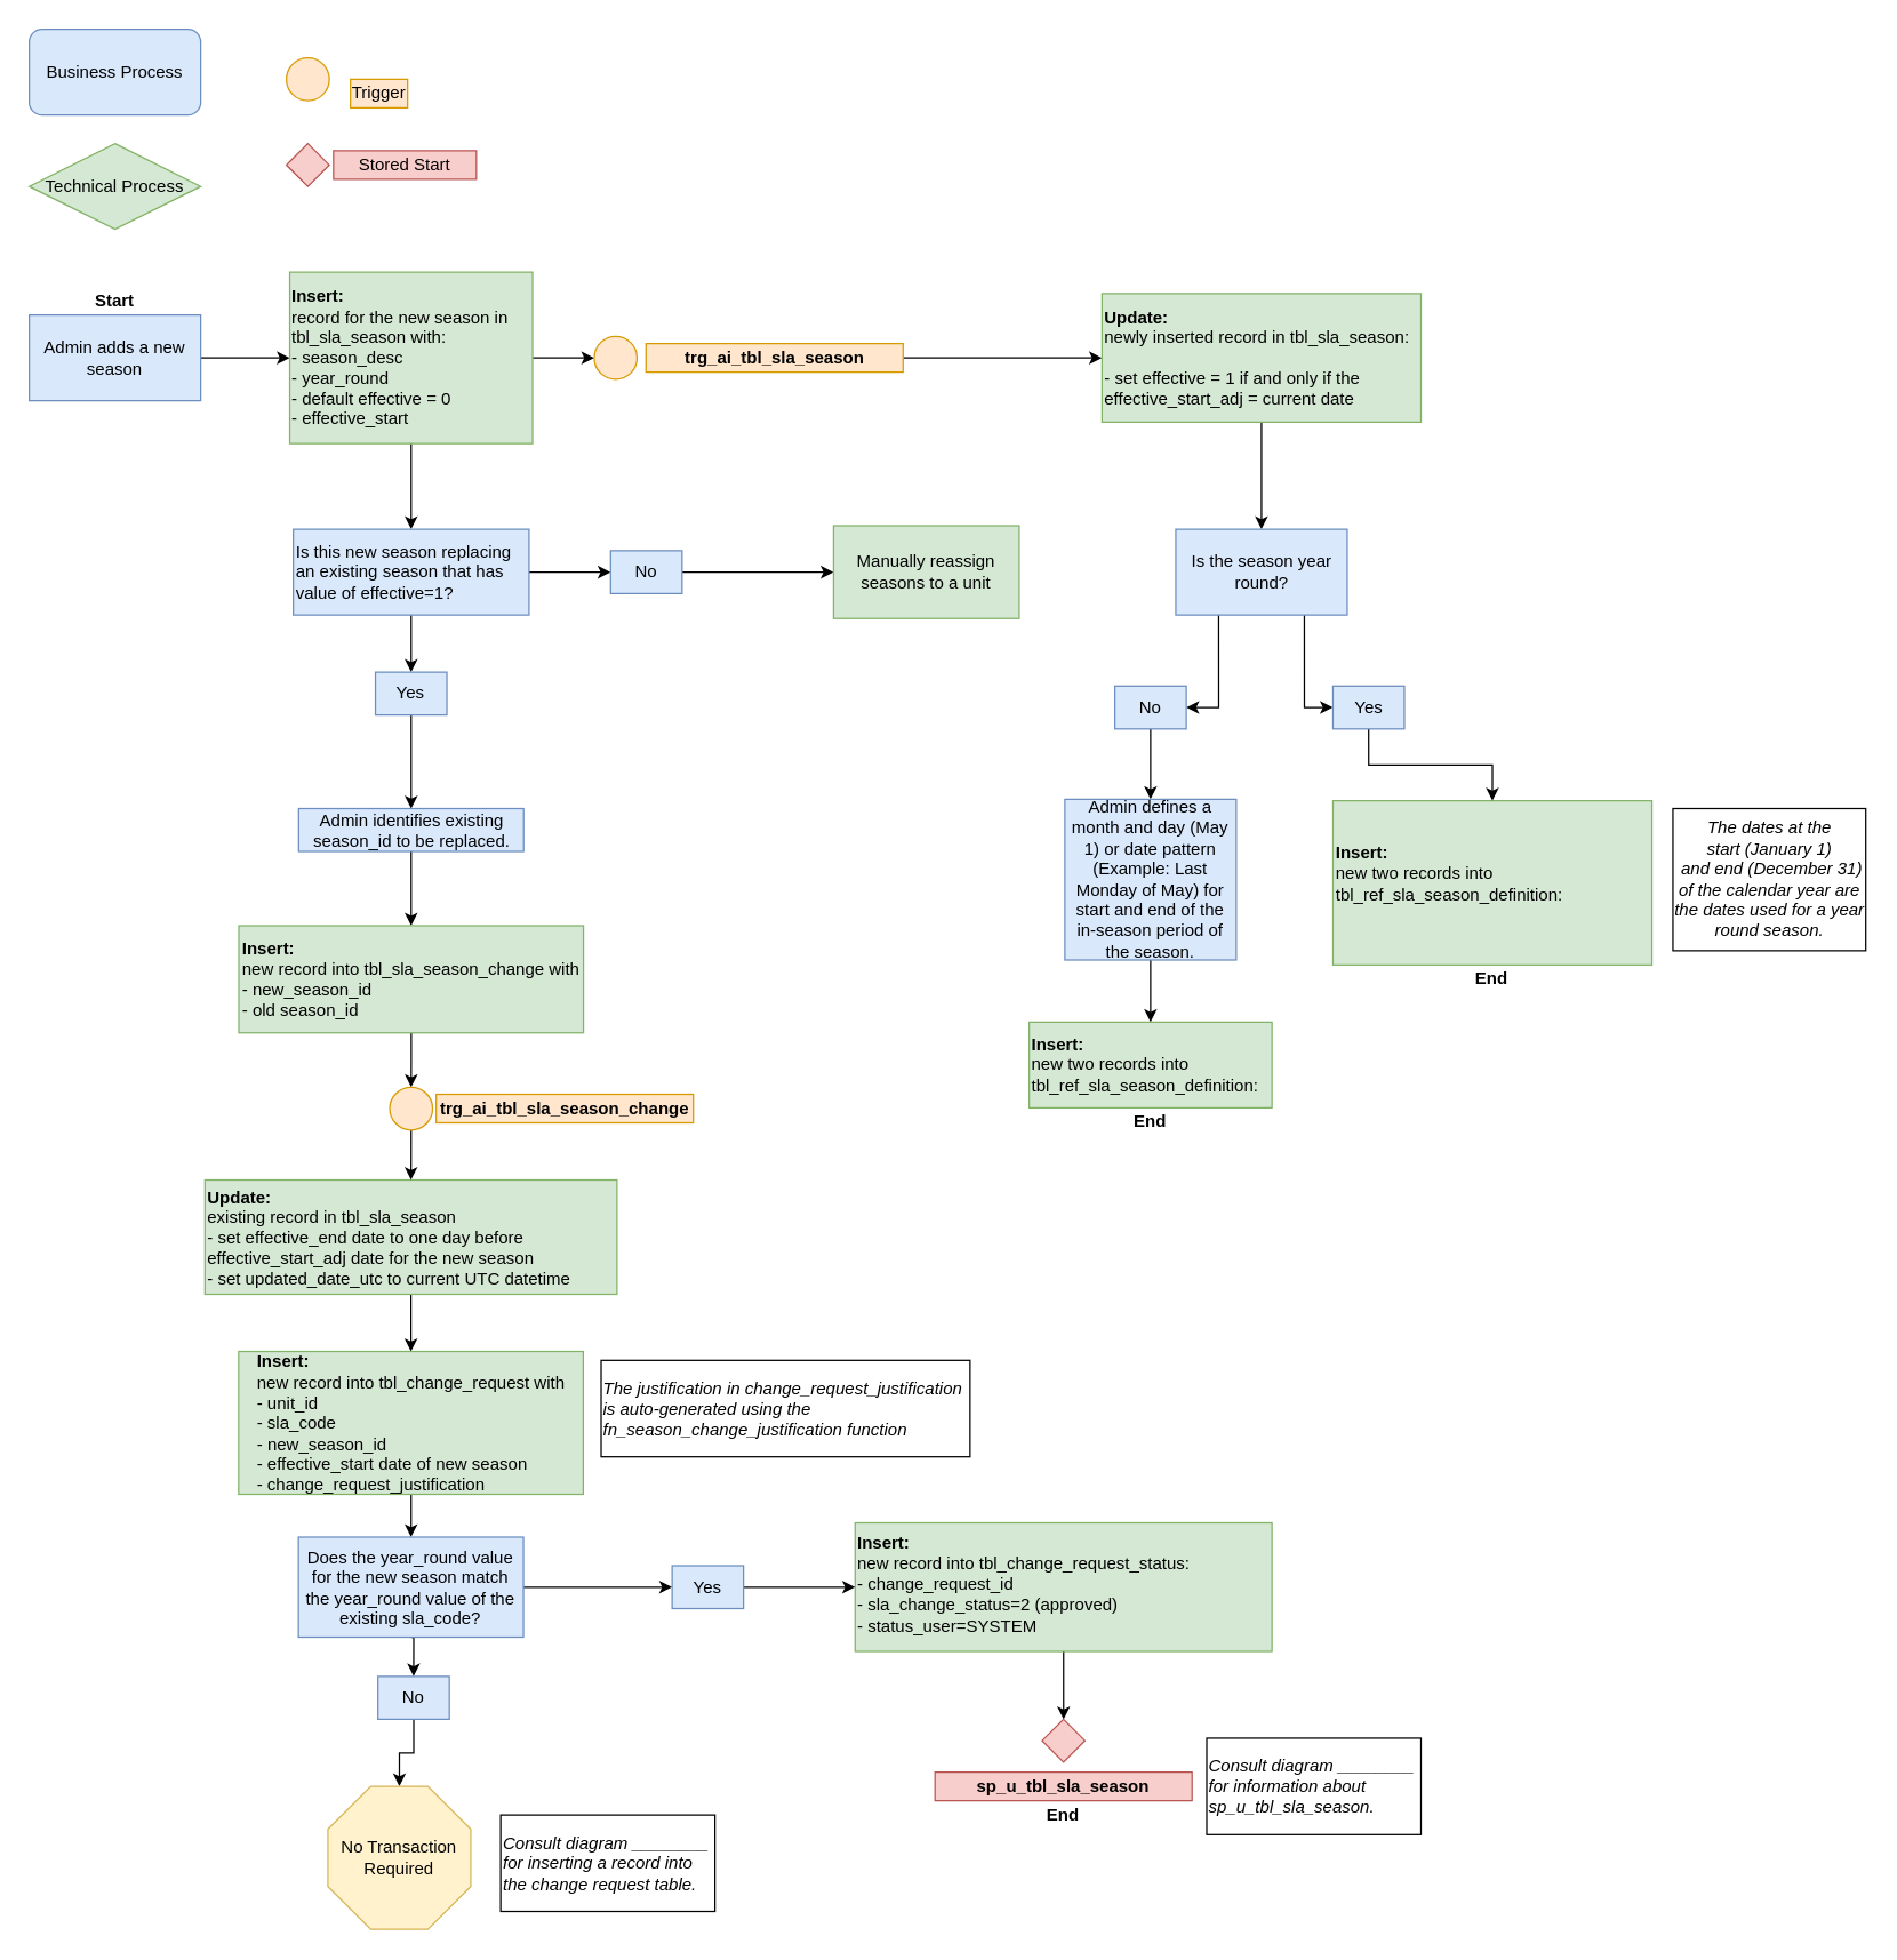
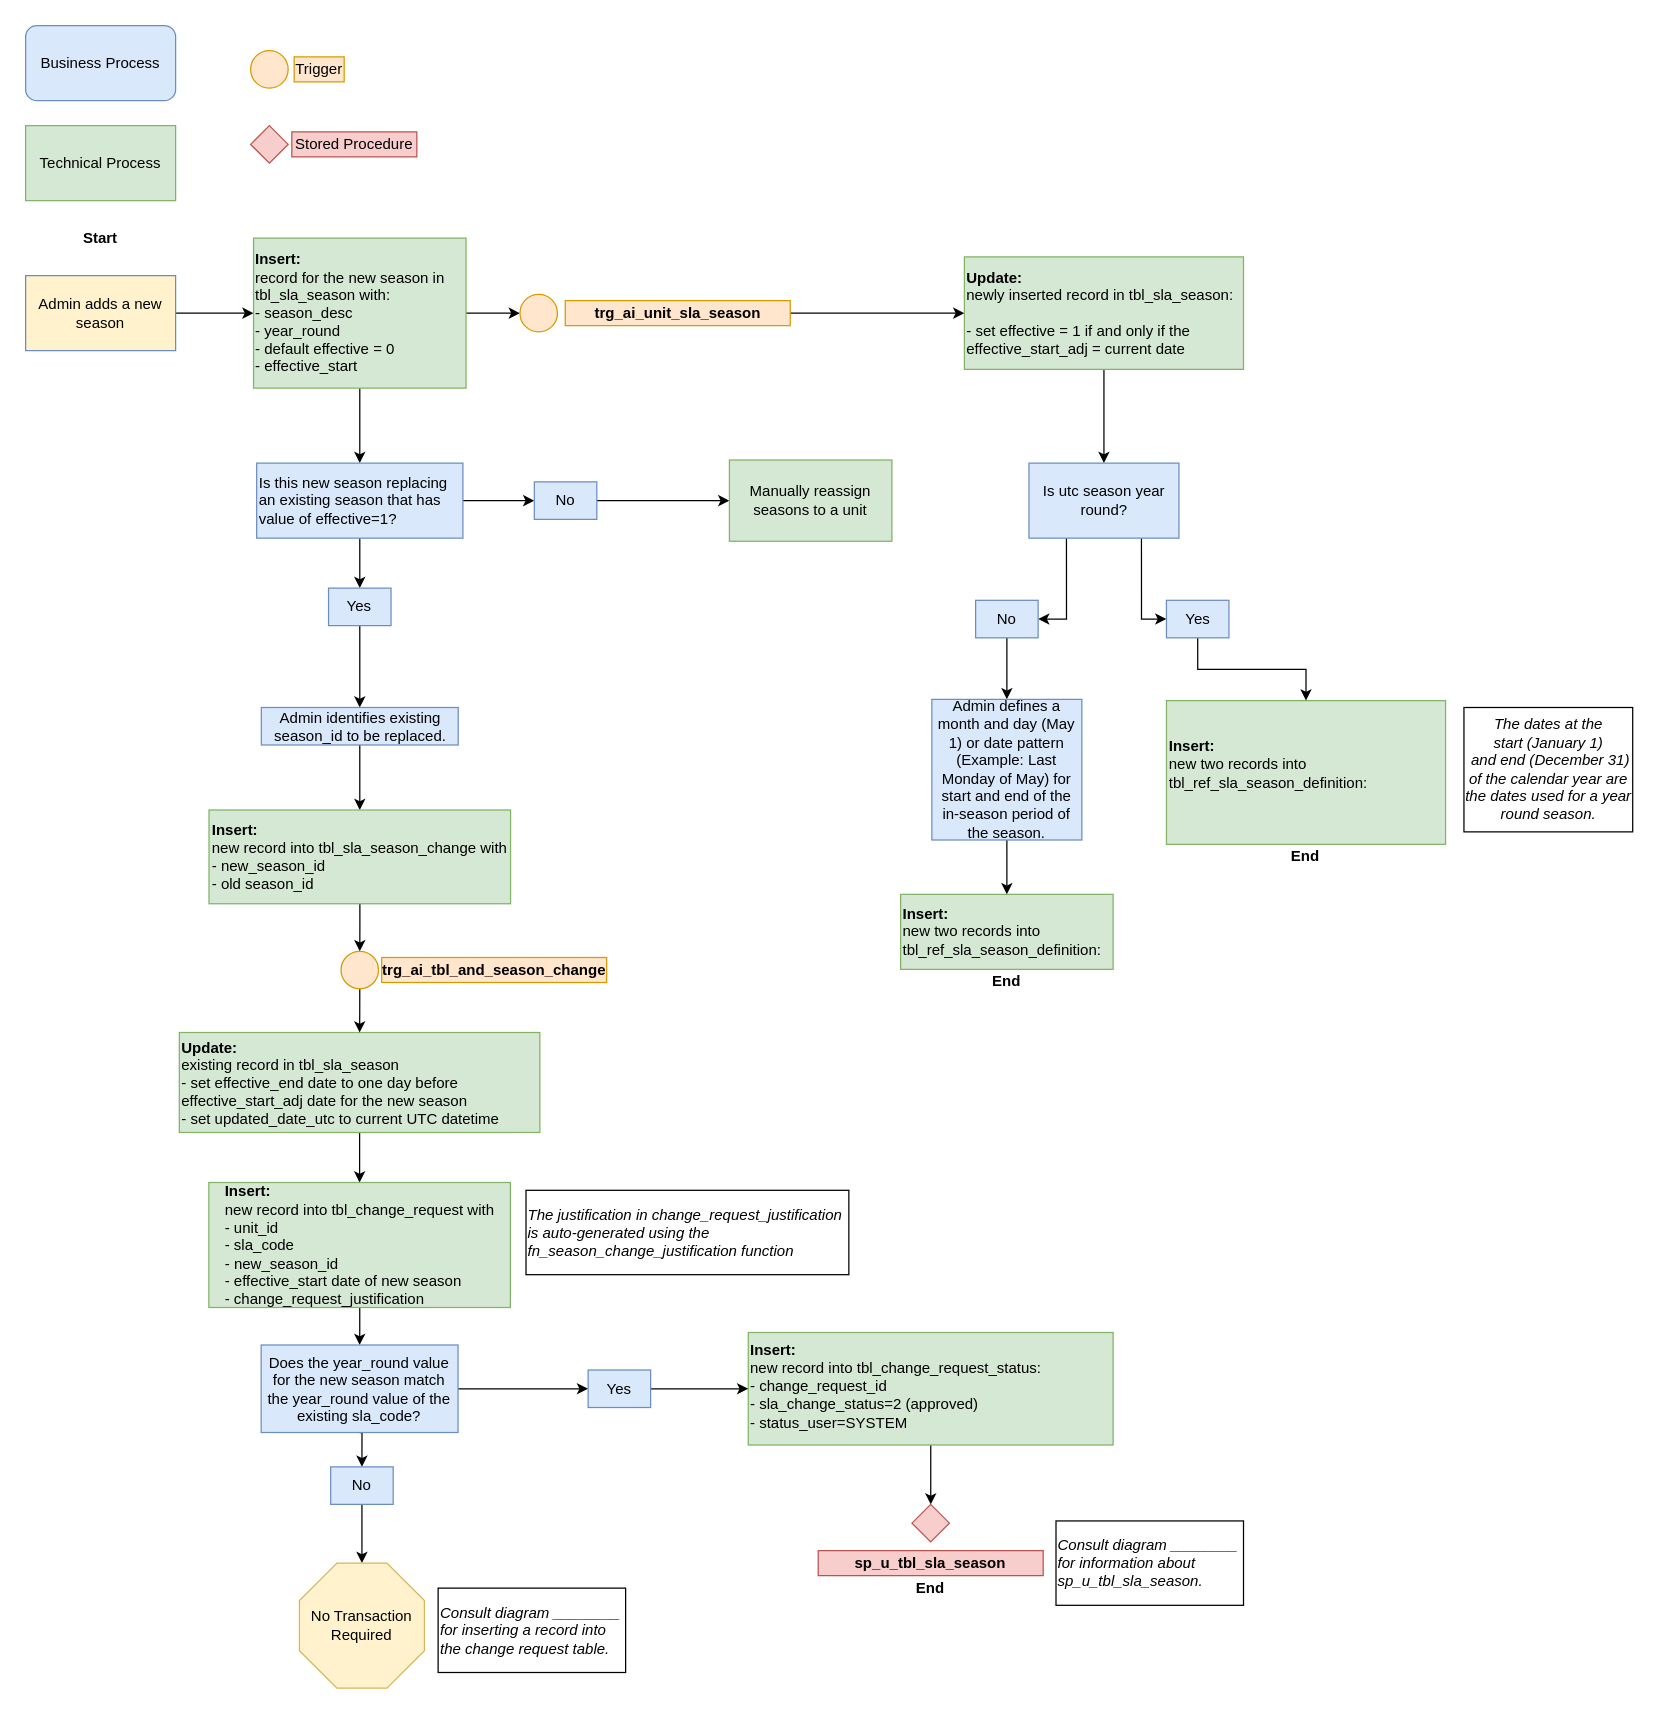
- <mxCell id="5" value="Trigger" style="text;html=1;strokeColor=#d79b00;fillColor=#ffe6cc;align=center;verticalAlign=middle;whiteSpace=wrap;rounded=0;" parent="1" vertex="1"><mxGeometry x="244.84" y="55" width="40" height="20" as="geometry" /></mxCell>
+ <mxCell id="5" value="Trigger" style="text;html=1;strokeColor=#d79b00;fillColor=#ffe6cc;align=center;verticalAlign=middle;whiteSpace=wrap;rounded=0;" parent="1" vertex="1"><mxGeometry x="234.84" y="45" width="40" height="20" as="geometry" /></mxCell>
- <mxCell id="48" value="Stored Start" style="text;html=1;strokeColor=#b85450;fillColor=#f8cecc;align=center;verticalAlign=middle;whiteSpace=wrap;rounded=0;" parent="1" vertex="1"><mxGeometry x="232.96" y="105" width="100" height="20" as="geometry" /></mxCell>
+ <mxCell id="48" value="Stored Procedure" style="text;html=1;strokeColor=#b85450;fillColor=#f8cecc;align=center;verticalAlign=middle;whiteSpace=wrap;rounded=0;" parent="1" vertex="1"><mxGeometry x="232.96" y="105" width="100" height="20" as="geometry" /></mxCell>
- <mxCell id="3" value="Technical Process" style="rhombus;whiteSpace=wrap;html=1;fillColor=#d5e8d4;strokeColor=#82b366;" parent="1" vertex="1"><mxGeometry y="100" width="120" height="60" as="geometry" x="20" /></mxCell>
+ <mxCell id="3" value="Technical Process" style="rounded=0;whiteSpace=wrap;html=1;fillColor=#d5e8d4;strokeColor=#82b366;" parent="1" vertex="1"><mxGeometry y="100" width="120" height="60" as="geometry" x="20" /></mxCell>
- <mxCell id="42" value="Start" style="text;html=1;strokeColor=none;fillColor=none;align=center;verticalAlign=middle;whiteSpace=wrap;rounded=0;fontStyle=1" parent="1" vertex="1"><mxGeometry x="60" y="200" width="40" height="20" as="geometry" /></mxCell>
+ <mxCell id="42" value="Start" style="text;html=1;strokeColor=none;fillColor=none;align=center;verticalAlign=middle;whiteSpace=wrap;rounded=0;fontStyle=1" parent="1" vertex="1"><mxGeometry x="60" y="180" width="40" height="20" as="geometry" /></mxCell>
- <mxCell id="7" value="Admin adds a new season" style="rounded=0;whiteSpace=wrap;html=1;fillColor=#dae8fc;strokeColor=#6c8ebf;" parent="1" vertex="1"><mxGeometry y="220" width="120" height="60" as="geometry" x="20" /></mxCell>
+ <mxCell id="7" value="Admin adds a new season" style="rounded=0;whiteSpace=wrap;html=1;fillColor=#fff2cc;strokeColor=#6c8ebf;" parent="1" vertex="1"><mxGeometry y="220" width="120" height="60" as="geometry" x="20" /></mxCell>
- <mxCell id="51" value="&lt;b&gt;trg_ai_tbl_sla_season&lt;/b&gt;" style="text;html=1;strokeColor=#d79b00;fillColor=#ffe6cc;align=center;verticalAlign=middle;whiteSpace=wrap;rounded=0;" parent="1" vertex="1"><mxGeometry x="451.71" y="240" width="180" height="20" as="geometry" /></mxCell>
+ <mxCell id="51" value="&lt;b&gt;trg_ai_unit_sla_season&lt;/b&gt;" style="text;html=1;strokeColor=#d79b00;fillColor=#ffe6cc;align=center;verticalAlign=middle;whiteSpace=wrap;rounded=0;" parent="1" vertex="1"><mxGeometry x="451.71" y="240" width="180" height="20" as="geometry" /></mxCell>
- <mxCell id="57" value="Is the season year round?" style="rounded=0;whiteSpace=wrap;html=1;fillColor=#dae8fc;strokeColor=#6c8ebf;" parent="1" vertex="1"><mxGeometry x="822.66" y="370" width="120" height="60" as="geometry" /></mxCell>
+ <mxCell id="57" value="Is utc season year round?" style="rounded=0;whiteSpace=wrap;html=1;fillColor=#dae8fc;strokeColor=#6c8ebf;" parent="1" vertex="1"><mxGeometry x="822.66" y="370" width="120" height="60" as="geometry" /></mxCell>
- <mxCell id="29" value="&lt;b&gt;trg_ai_tbl_sla_season_change&lt;/b&gt;" style="text;html=1;strokeColor=#d79b00;fillColor=#ffe6cc;align=center;verticalAlign=middle;whiteSpace=wrap;rounded=0;" parent="1" vertex="1"><mxGeometry x="304.85" y="765.5" width="180" height="20" as="geometry" /></mxCell>
+ <mxCell id="29" value="&lt;b&gt;trg_ai_tbl_and_season_change&lt;/b&gt;" style="text;html=1;strokeColor=#d79b00;fillColor=#ffe6cc;align=center;verticalAlign=middle;whiteSpace=wrap;rounded=0;" parent="1" vertex="1"><mxGeometry x="304.85" y="765.5" width="180" height="20" as="geometry" /></mxCell>
- <mxCell id="41" value="No Transaction Required" style="whiteSpace=wrap;html=1;shape=mxgraph.basic.octagon2;align=center;verticalAlign=middle;dx=15;fillColor=#fff2cc;strokeColor=#d6b656;" parent="1" vertex="1"><mxGeometry x="229.05" y="1250" width="100" height="100" as="geometry" /></mxCell>
+ <mxCell id="41" value="No Transaction Required" style="whiteSpace=wrap;html=1;shape=mxgraph.basic.octagon2;align=center;verticalAlign=middle;dx=15;fillColor=#fff2cc;strokeColor=#d6b656;" parent="1" vertex="1"><mxGeometry x="239.05" y="1250" width="100" height="100" as="geometry" /></mxCell>
